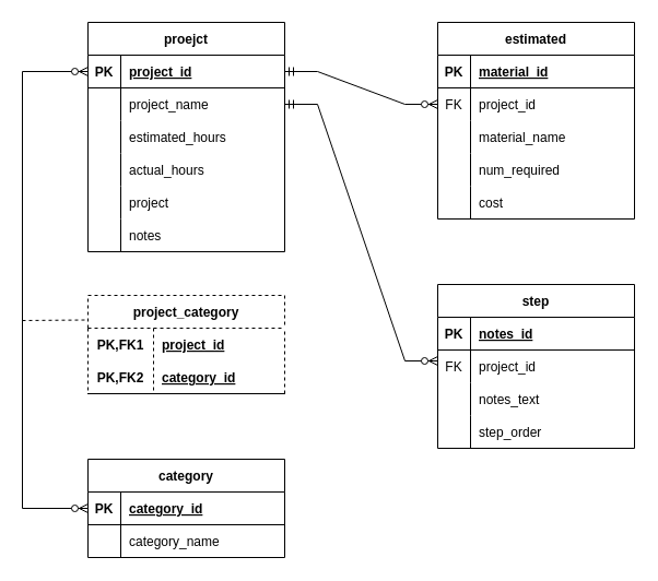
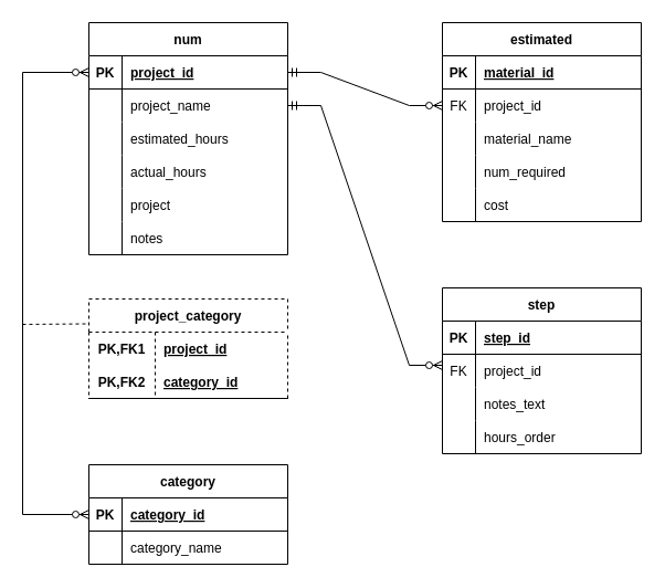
- <mxCell id="2" value="proejct" style="shape=table;startSize=30;container=1;collapsible=1;childLayout=tableLayout;fixedRows=1;rowLines=0;fontStyle=1;align=center;resizeLast=1;" vertex="1" parent="1"><mxGeometry x="80" y="20" width="180" height="210" as="geometry" /></mxCell>
+ <mxCell id="2" value="num" style="shape=table;startSize=30;container=1;collapsible=1;childLayout=tableLayout;fixedRows=1;rowLines=0;fontStyle=1;align=center;resizeLast=1;" vertex="1" parent="1"><mxGeometry x="80" y="20" width="180" height="210" as="geometry" /></mxCell>
- <mxCell id="47" value="notes_id" style="shape=partialRectangle;connectable=0;fillColor=none;top=0;left=0;bottom=0;right=0;align=left;spacingLeft=6;fontStyle=5;overflow=hidden;" vertex="1" parent="45"><mxGeometry x="30" width="150" height="30" as="geometry"><mxRectangle width="150" height="30" as="alternateBounds" /></mxGeometry></mxCell>
+ <mxCell id="47" value="step_id" style="shape=partialRectangle;connectable=0;fillColor=none;top=0;left=0;bottom=0;right=0;align=left;spacingLeft=6;fontStyle=5;overflow=hidden;" vertex="1" parent="45"><mxGeometry x="30" width="150" height="30" as="geometry"><mxRectangle width="150" height="30" as="alternateBounds" /></mxGeometry></mxCell>
- <mxCell id="56" value="step_order" style="shape=partialRectangle;connectable=0;fillColor=none;top=0;left=0;bottom=0;right=0;align=left;spacingLeft=6;overflow=hidden;" vertex="1" parent="54"><mxGeometry x="30" width="150" height="30" as="geometry"><mxRectangle width="150" height="30" as="alternateBounds" /></mxGeometry></mxCell>
+ <mxCell id="56" value="hours_order" style="shape=partialRectangle;connectable=0;fillColor=none;top=0;left=0;bottom=0;right=0;align=left;spacingLeft=6;overflow=hidden;" vertex="1" parent="54"><mxGeometry x="30" width="150" height="30" as="geometry"><mxRectangle width="150" height="30" as="alternateBounds" /></mxGeometry></mxCell>
